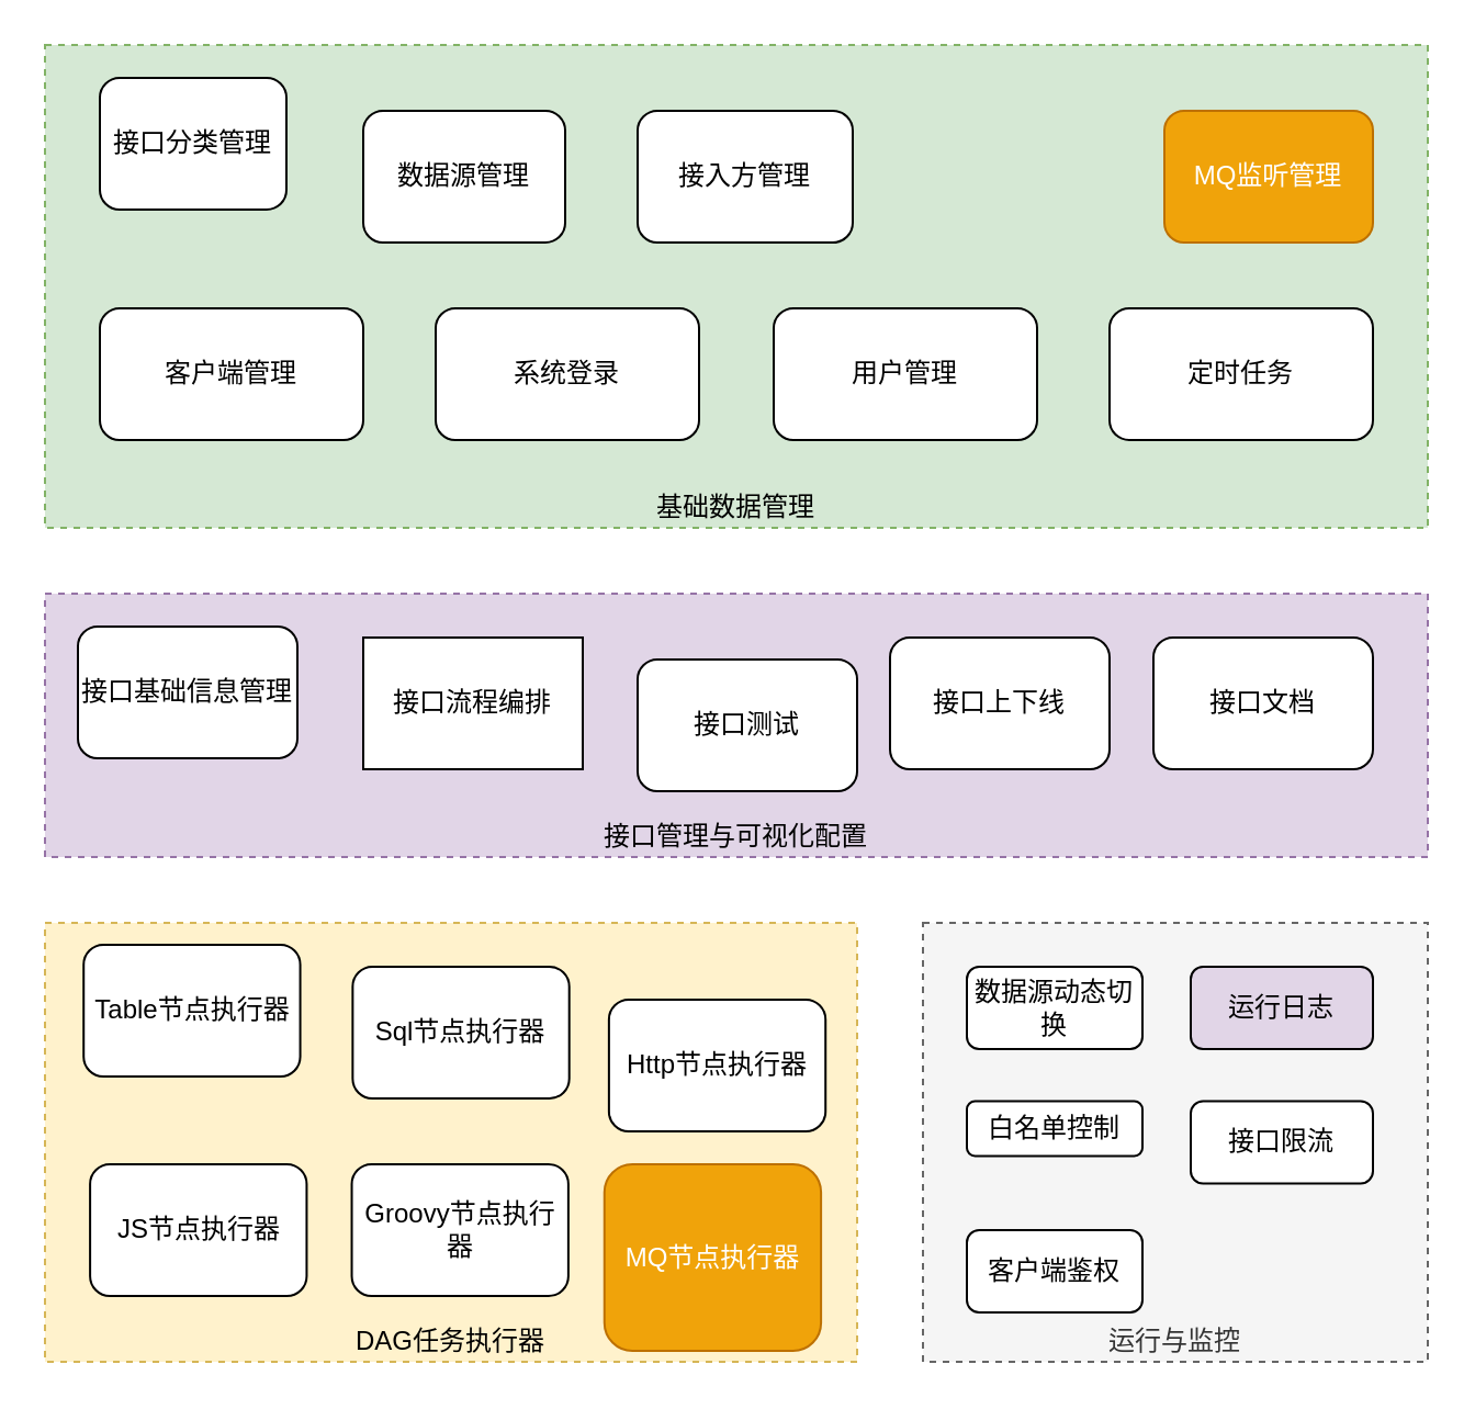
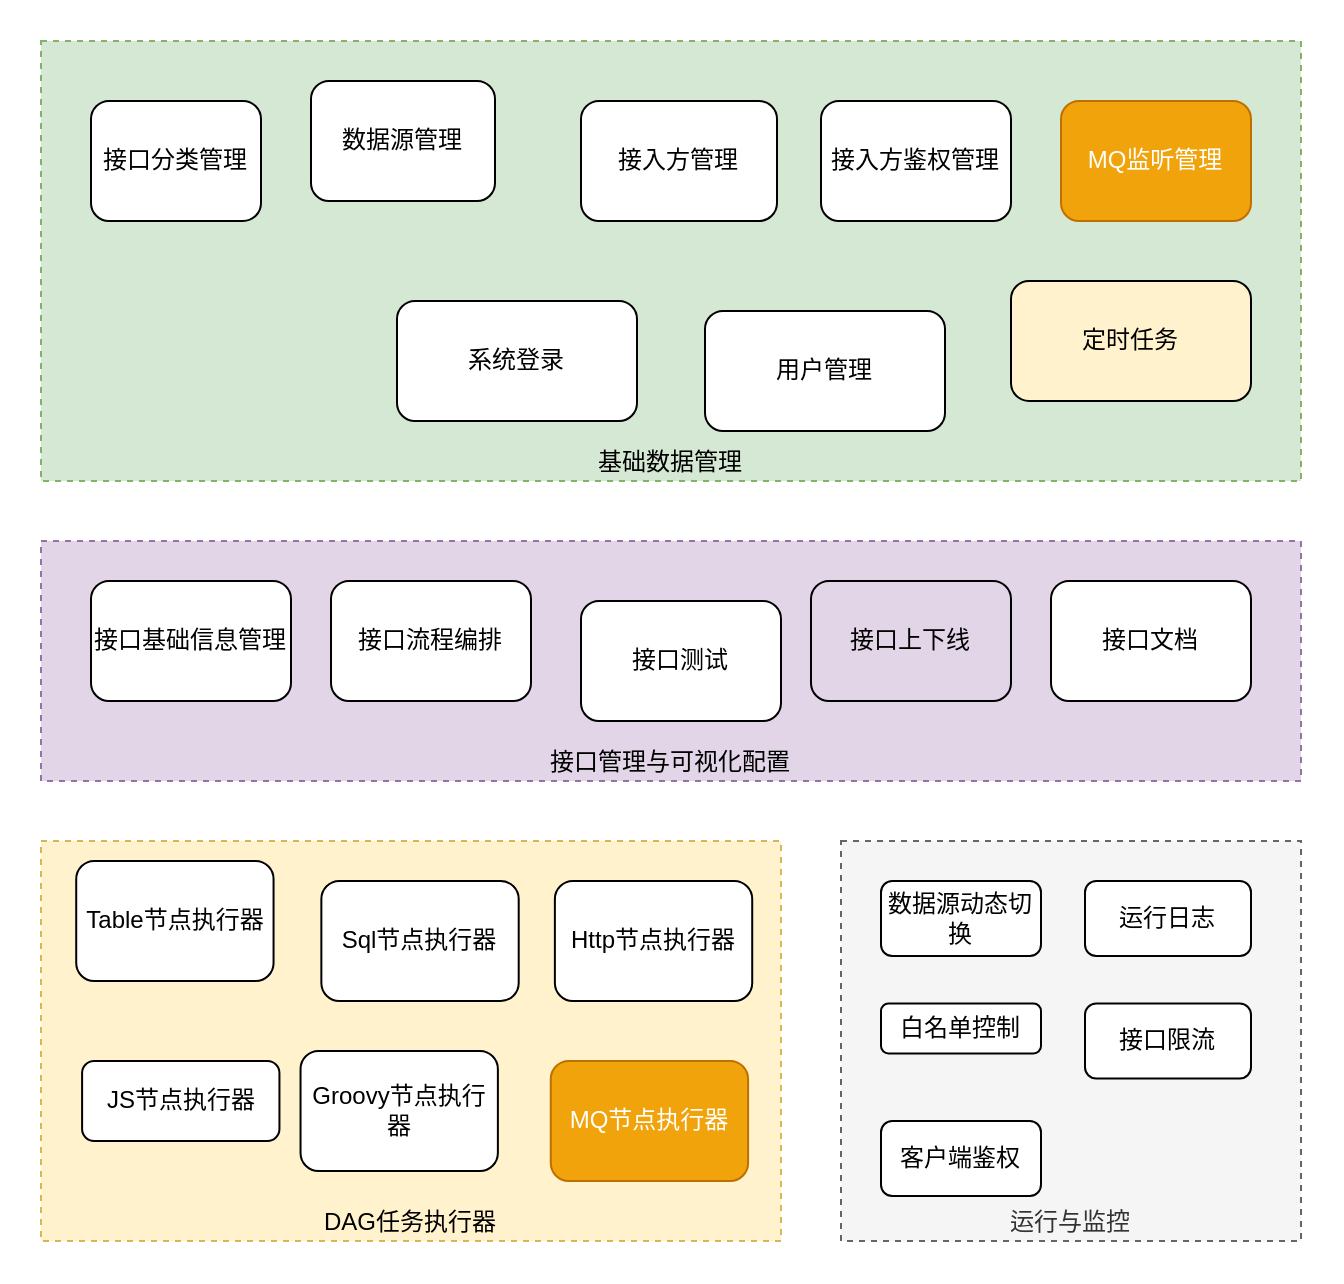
- <mxCell id="27" value="接口分类管理" style="rounded=1;whiteSpace=wrap;html=1;" parent="22" vertex="1"><mxGeometry x="25" y="15" width="85" height="60" as="geometry" /></mxCell>
+ <mxCell id="27" value="接口分类管理" style="rounded=1;whiteSpace=wrap;html=1;" parent="22" vertex="1"><mxGeometry x="25" y="30" width="85" height="60" as="geometry" /></mxCell>
- <mxCell id="28" value="数据源管理" style="rounded=1;whiteSpace=wrap;html=1;" parent="22" vertex="1"><mxGeometry x="145" y="30" width="92" height="60" as="geometry" /></mxCell>
+ <mxCell id="28" value="数据源管理" style="rounded=1;whiteSpace=wrap;html=1;" parent="22" vertex="1"><mxGeometry x="135" y="20" width="92" height="60" as="geometry" /></mxCell>
+ <mxCell id="30" value="接入方鉴权管理" style="rounded=1;whiteSpace=wrap;html=1;" parent="22" vertex="1"><mxGeometry x="390" y="30" width="95" height="60" as="geometry" /></mxCell>
- <mxCell id="31" value="客户端管理" style="rounded=1;whiteSpace=wrap;html=1;" parent="22" vertex="1"><mxGeometry x="25" y="120" width="120" height="60" as="geometry" /></mxCell>
- <mxCell id="24" value="系统登录" style="rounded=1;whiteSpace=wrap;html=1;" parent="22" vertex="1"><mxGeometry x="178" y="120" width="120" height="60" as="geometry" /></mxCell>
+ <mxCell id="24" value="系统登录" style="rounded=1;whiteSpace=wrap;html=1;" parent="22" vertex="1"><mxGeometry x="178" y="130" width="120" height="60" as="geometry" /></mxCell>
- <mxCell id="25" value="用户管理" style="rounded=1;whiteSpace=wrap;html=1;" parent="22" vertex="1"><mxGeometry x="332" y="120" width="120" height="60" as="geometry" /></mxCell>
+ <mxCell id="25" value="用户管理" style="rounded=1;whiteSpace=wrap;html=1;" parent="22" vertex="1"><mxGeometry x="332" y="135" width="120" height="60" as="geometry" /></mxCell>
- <mxCell id="26" value="定时任务" style="rounded=1;whiteSpace=wrap;html=1;" parent="22" vertex="1"><mxGeometry x="485" y="120" width="120" height="60" as="geometry" /></mxCell>
+ <mxCell id="26" value="定时任务" style="rounded=1;whiteSpace=wrap;html=1;fillColor=#fff2cc;" parent="22" vertex="1"><mxGeometry x="485" y="120" width="120" height="60" as="geometry" /></mxCell>
- <mxCell id="3" value="接口基础信息管理" style="rounded=1;whiteSpace=wrap;html=1;" parent="1" vertex="1"><mxGeometry x="35" y="285" width="100" height="60" as="geometry" /></mxCell>
+ <mxCell id="3" value="接口基础信息管理" style="rounded=1;whiteSpace=wrap;html=1;" parent="1" vertex="1"><mxGeometry x="45" y="290" width="100" height="60" as="geometry" /></mxCell>
- <mxCell id="6" value="接口流程编排" style="whiteSpace=wrap;html=1;rounded=0;" parent="1" vertex="1"><mxGeometry x="165" y="290" width="100" height="60" as="geometry" /></mxCell>
+ <mxCell id="6" value="接口流程编排" style="rounded=1;whiteSpace=wrap;html=1;" parent="1" vertex="1"><mxGeometry x="165" y="290" width="100" height="60" as="geometry" /></mxCell>
- <mxCell id="7" value="接口上下线" style="rounded=1;whiteSpace=wrap;html=1;" parent="1" vertex="1"><mxGeometry x="405" y="290" width="100" height="60" as="geometry" /></mxCell>
+ <mxCell id="7" value="接口上下线" style="rounded=1;whiteSpace=wrap;html=1;fillColor=#e1d5e7;" parent="1" vertex="1"><mxGeometry x="405" y="290" width="100" height="60" as="geometry" /></mxCell>
- <mxCell id="9" value="运行日志" style="rounded=1;whiteSpace=wrap;html=1;movable=1;resizable=1;rotatable=1;deletable=1;editable=1;locked=0;connectable=1;flipV=1;fillColor=#e1d5e7;" parent="1" vertex="1"><mxGeometry x="542" y="440" width="83" height="37.5" as="geometry" /></mxCell>
+ <mxCell id="9" value="运行日志" style="rounded=1;whiteSpace=wrap;html=1;movable=1;resizable=1;rotatable=1;deletable=1;editable=1;locked=0;connectable=1;flipV=1;" parent="1" vertex="1"><mxGeometry x="542" y="440" width="83" height="37.5" as="geometry" /></mxCell>
- <mxCell id="17" value="Http节点执行器" style="rounded=1;whiteSpace=wrap;html=1;" parent="13" vertex="1"><mxGeometry x="256.939" y="35" width="98.667" height="60" as="geometry" /></mxCell>
+ <mxCell id="17" value="Http节点执行器" style="rounded=1;whiteSpace=wrap;html=1;" parent="13" vertex="1"><mxGeometry x="256.939" y="20" width="98.667" height="60" as="geometry" /></mxCell>
- <mxCell id="18" value="JS节点执行器" style="rounded=1;whiteSpace=wrap;html=1;" parent="13" vertex="1"><mxGeometry x="20.552" y="110" width="98.667" height="60" as="geometry" /></mxCell>
+ <mxCell id="18" value="JS节点执行器" style="rounded=1;whiteSpace=wrap;html=1;" parent="13" vertex="1"><mxGeometry x="20.552" y="110" width="98.667" height="40" as="geometry" /></mxCell>
- <mxCell id="19" value="Groovy节点执行器" style="rounded=1;whiteSpace=wrap;html=1;" parent="13" vertex="1"><mxGeometry x="139.774" y="110" width="98.667" height="60" as="geometry" /></mxCell>
+ <mxCell id="19" value="Groovy节点执行器" style="rounded=1;whiteSpace=wrap;html=1;" parent="13" vertex="1"><mxGeometry x="129.774" y="105" width="98.667" height="60" as="geometry" /></mxCell>
- <mxCell id="20" value="MQ节点执行器" style="rounded=1;whiteSpace=wrap;html=1;fillColor=#f0a30a;fontColor=#FFFFFF;strokeColor=#BD7000;" parent="13" vertex="1"><mxGeometry x="254.884" y="110" width="98.667" height="85" as="geometry" /></mxCell>
+ <mxCell id="20" value="MQ节点执行器" style="rounded=1;whiteSpace=wrap;html=1;fillColor=#f0a30a;fontColor=#FFFFFF;strokeColor=#BD7000;" parent="13" vertex="1"><mxGeometry x="254.884" y="110" width="98.667" height="60" as="geometry" /></mxCell>
